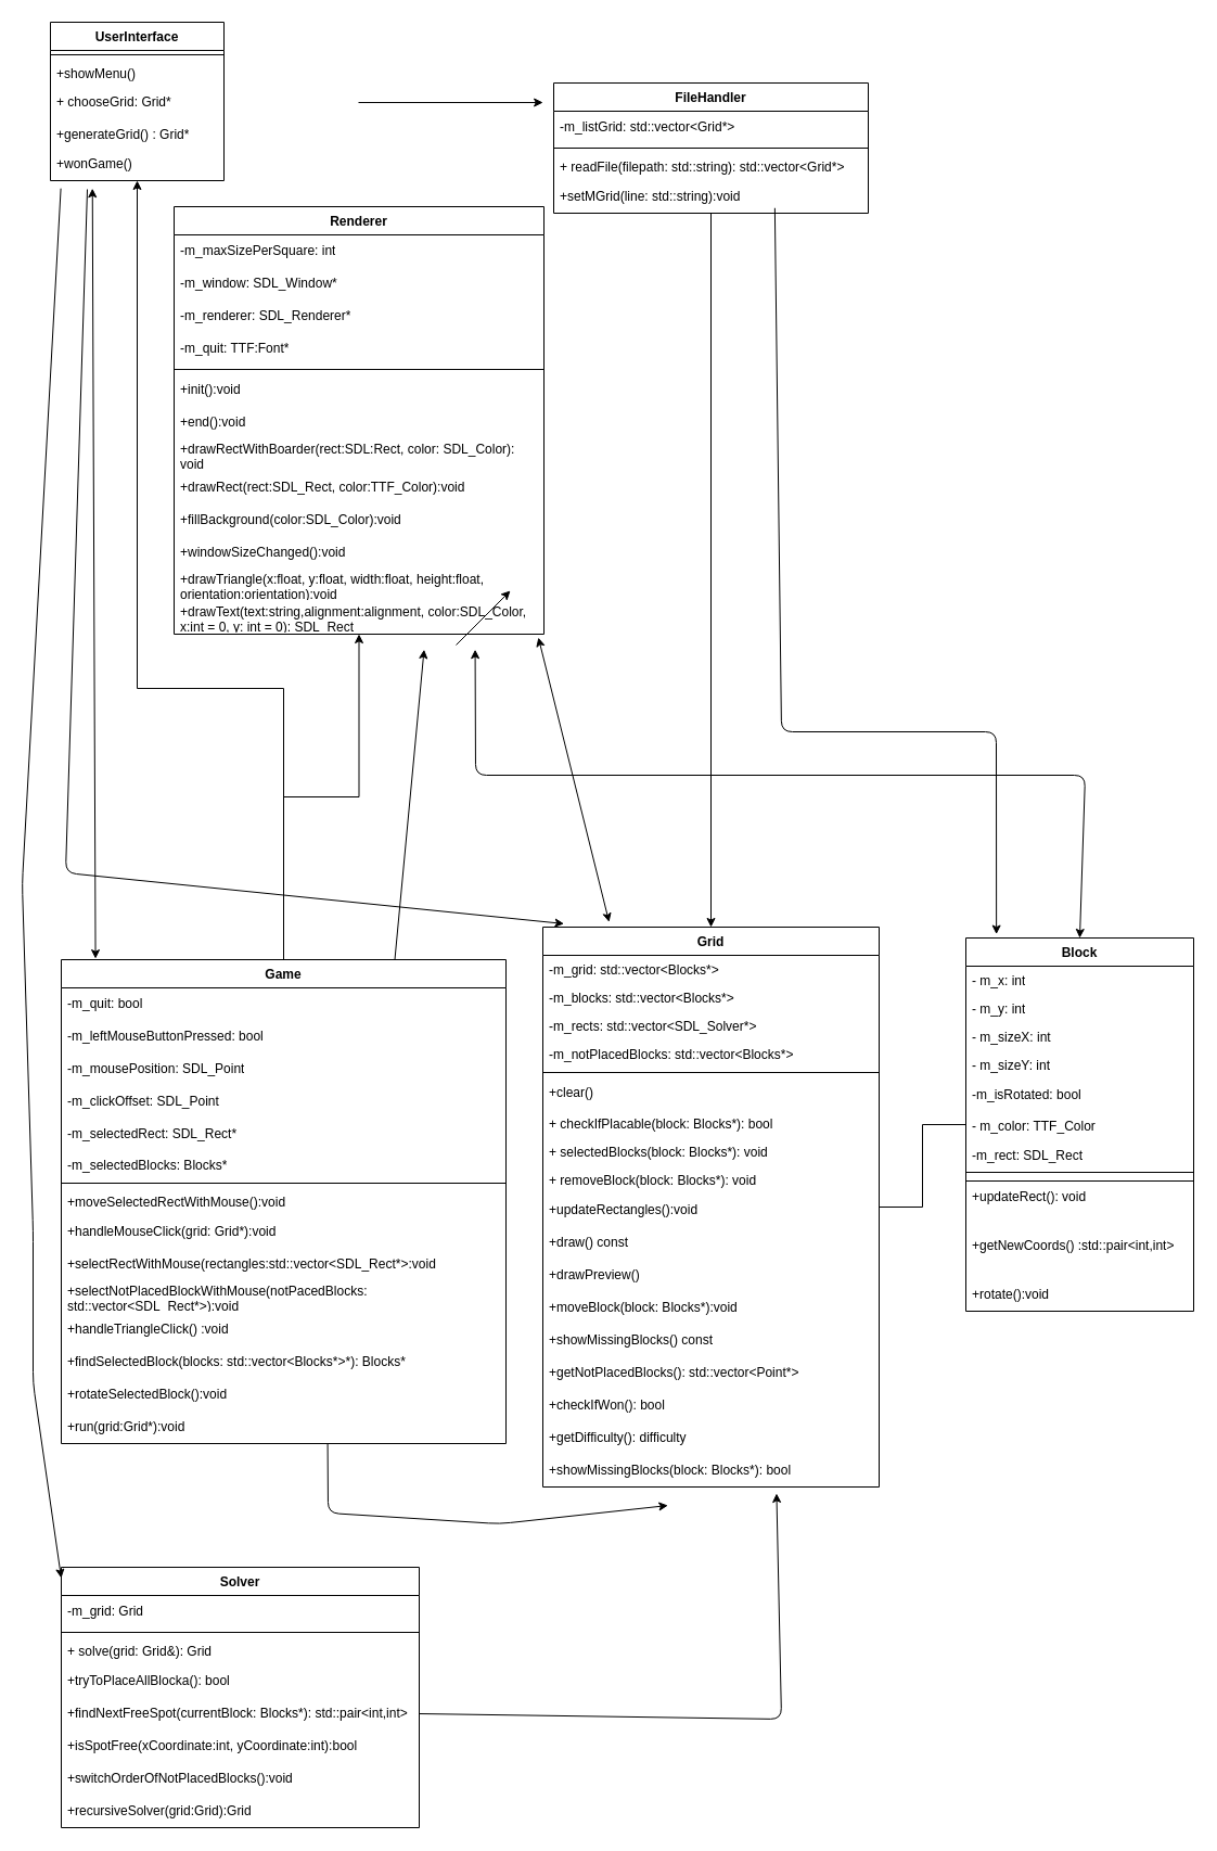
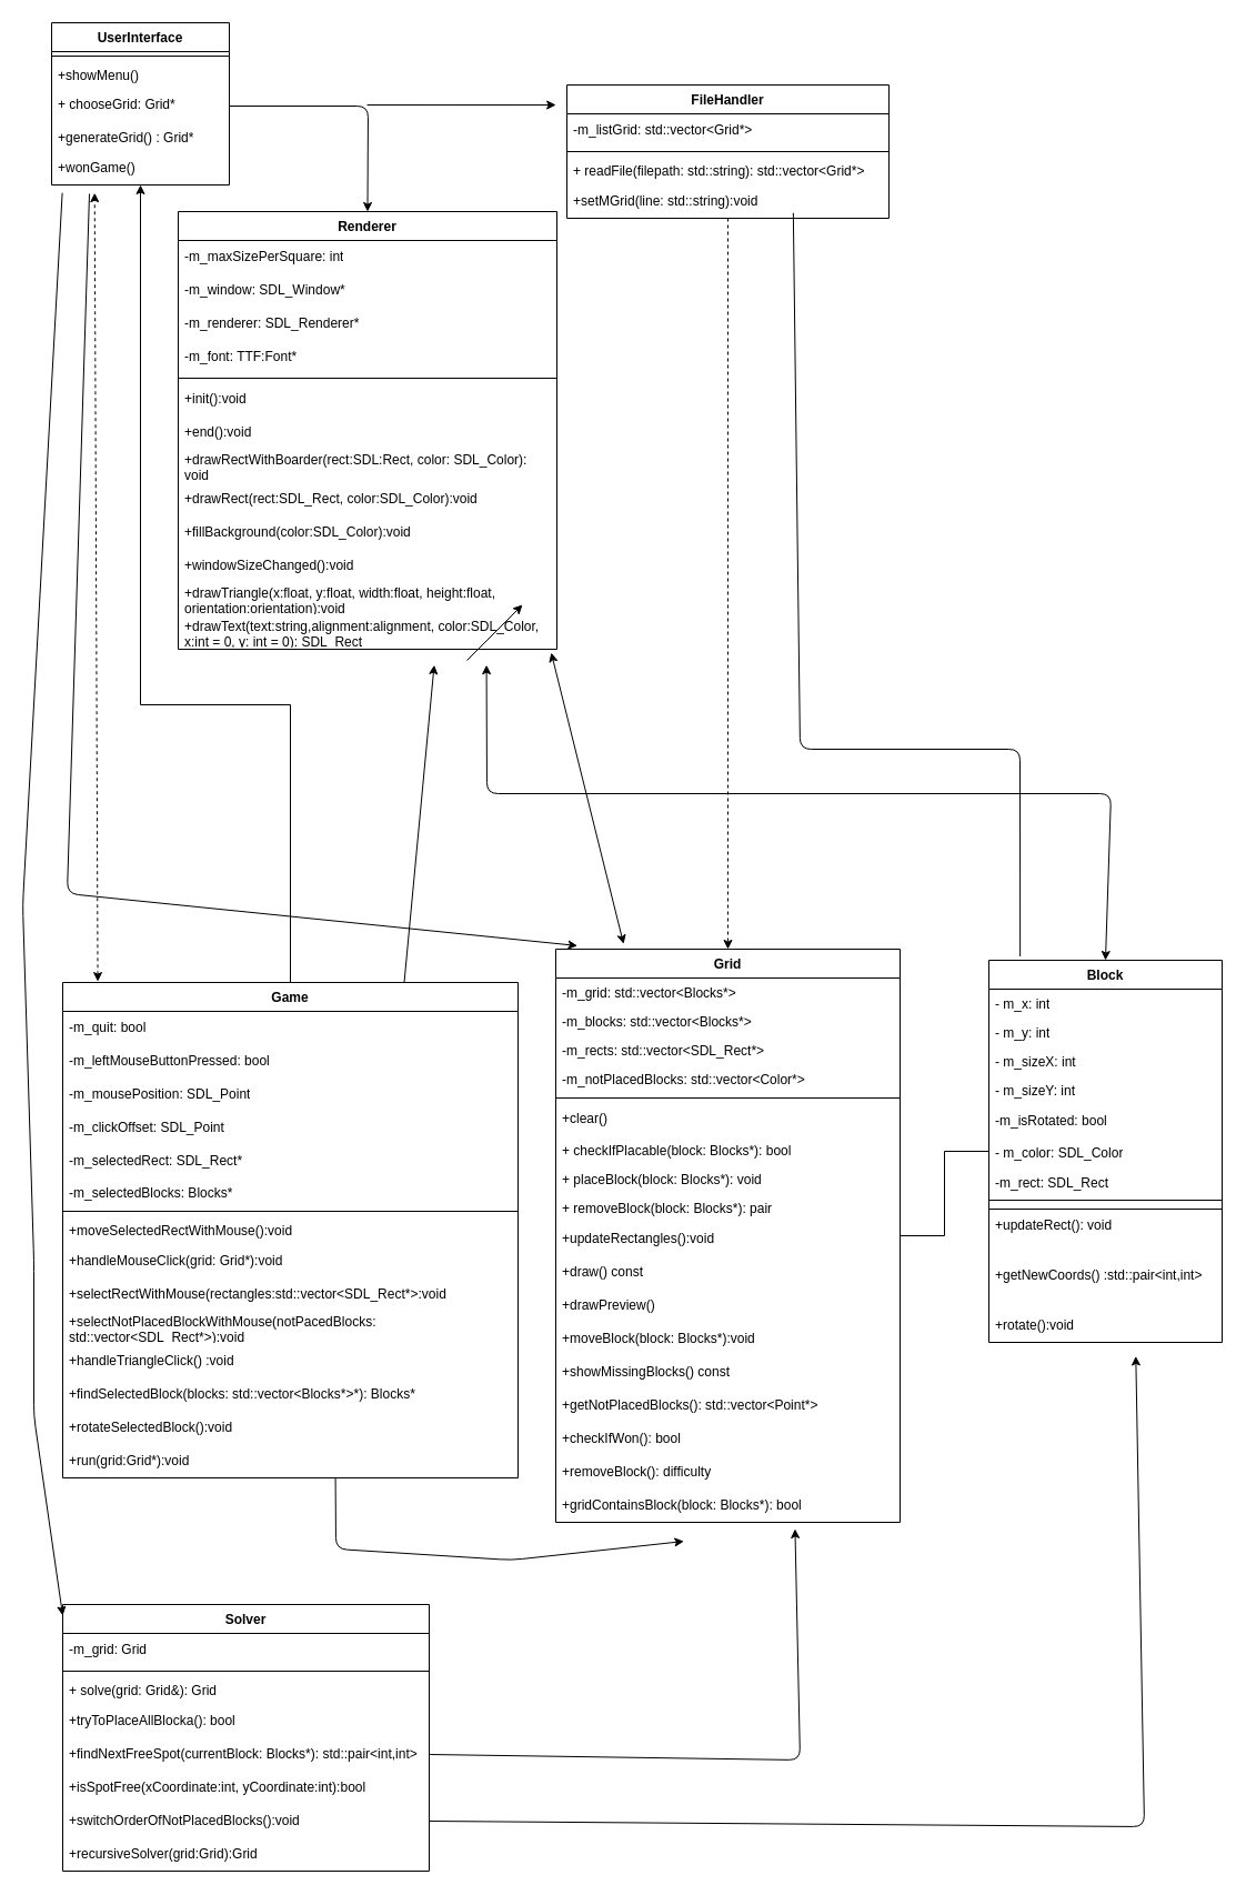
+ <mxCell id="96" style="edgeStyle=none;html=1;exitX=1;exitY=0.5;exitDx=0;exitDy=0;entryX=0.5;entryY=0;entryDx=0;entryDy=0;" edge="1" parent="1" source="64" target="73"><mxGeometry relative="1" as="geometry"><Array as="points"><mxPoint x="331" y="95" /></Array></mxGeometry></mxCell>
- <mxCell id="77" value="-m_quit: TTF:Font*" style="text;strokeColor=none;fillColor=none;align=left;verticalAlign=middle;spacingLeft=4;spacingRight=4;overflow=hidden;points=[[0,0.5],[1,0.5]];portConstraint=eastwest;rotatable=0;whiteSpace=wrap;html=1;strokeWidth=1;" vertex="1" parent="73"><mxGeometry y="116" width="341" height="30" as="geometry" /></mxCell>
+ <mxCell id="77" value="-m_font: TTF:Font*" style="text;strokeColor=none;fillColor=none;align=left;verticalAlign=middle;spacingLeft=4;spacingRight=4;overflow=hidden;points=[[0,0.5],[1,0.5]];portConstraint=eastwest;rotatable=0;whiteSpace=wrap;html=1;strokeWidth=1;" vertex="1" parent="73"><mxGeometry y="116" width="341" height="30" as="geometry" /></mxCell>
- <mxCell id="82" value="+drawRect(rect:SDL_Rect, color:TTF_Color):void" style="text;strokeColor=none;fillColor=none;align=left;verticalAlign=middle;spacingLeft=4;spacingRight=4;overflow=hidden;points=[[0,0.5],[1,0.5]];portConstraint=eastwest;rotatable=0;whiteSpace=wrap;html=1;strokeWidth=1;" vertex="1" parent="73"><mxGeometry y="244" width="341" height="30" as="geometry" /></mxCell>
+ <mxCell id="82" value="+drawRect(rect:SDL_Rect, color:SDL_Color):void" style="text;strokeColor=none;fillColor=none;align=left;verticalAlign=middle;spacingLeft=4;spacingRight=4;overflow=hidden;points=[[0,0.5],[1,0.5]];portConstraint=eastwest;rotatable=0;whiteSpace=wrap;html=1;strokeWidth=1;" vertex="1" parent="73"><mxGeometry y="244" width="341" height="30" as="geometry" /></mxCell>
- <mxCell id="67" style="edgeStyle=orthogonalEdgeStyle;rounded=0;orthogonalLoop=1;jettySize=auto;html=1;" parent="1" source="68" target="33" edge="1"><mxGeometry relative="1" as="geometry" /></mxCell>
+ <mxCell id="67" style="edgeStyle=orthogonalEdgeStyle;rounded=0;orthogonalLoop=1;jettySize=auto;html=1;dashed=1;" parent="1" source="68" target="33" edge="1"><mxGeometry relative="1" as="geometry" /></mxCell>
- <mxCell id="91" value="" style="endArrow=classic;startArrow=classic;html=1;exitX=0.077;exitY=-0.002;exitDx=0;exitDy=0;exitPerimeter=0;entryX=0.242;entryY=1.24;entryDx=0;entryDy=0;entryPerimeter=0;" edge="1" parent="1" source="4" target="66"><mxGeometry width="50" height="50" relative="1" as="geometry"><mxPoint x="620" y="544" as="sourcePoint" /><mxPoint x="670" y="494" as="targetPoint" /></mxGeometry></mxCell>
+ <mxCell id="91" value="" style="endArrow=classic;startArrow=classic;html=1;exitX=0.077;exitY=-0.002;exitDx=0;exitDy=0;exitPerimeter=0;entryX=0.242;entryY=1.24;entryDx=0;entryDy=0;entryPerimeter=0;dashed=1;" edge="1" parent="1" source="4" target="66"><mxGeometry width="50" height="50" relative="1" as="geometry"><mxPoint x="620" y="544" as="sourcePoint" /><mxPoint x="670" y="494" as="targetPoint" /></mxGeometry></mxCell>
- <mxCell id="2" style="edgeStyle=orthogonalEdgeStyle;rounded=0;orthogonalLoop=1;jettySize=auto;html=1;" parent="1" source="4" target="73" edge="1"><mxGeometry relative="1" as="geometry" /></mxCell>
- <mxCell id="88" value="" style="endArrow=classic;html=1;exitX=0.703;exitY=0.842;exitDx=0;exitDy=0;exitPerimeter=0;entryX=0.134;entryY=-0.01;entryDx=0;entryDy=0;entryPerimeter=0;" edge="1" parent="1" source="72" target="20"><mxGeometry width="50" height="50" relative="1" as="geometry"><mxPoint x="600" y="614" as="sourcePoint" /><mxPoint x="650" y="564" as="targetPoint" /><Array as="points"><mxPoint x="720" y="674" /><mxPoint x="918" y="674" /></Array></mxGeometry></mxCell>
+ <mxCell id="88" value="" style="endArrow=none;html=1;exitX=0.703;exitY=0.842;exitDx=0;exitDy=0;exitPerimeter=0;entryX=0.134;entryY=-0.01;entryDx=0;entryDy=0;entryPerimeter=0;" edge="1" parent="1" source="72" target="20"><mxGeometry width="50" height="50" relative="1" as="geometry"><mxPoint x="600" y="614" as="sourcePoint" /><mxPoint x="650" y="564" as="targetPoint" /><Array as="points"><mxPoint x="720" y="674" /><mxPoint x="918" y="674" /></Array></mxGeometry></mxCell>
- <mxCell id="36" value="-m_rects: std::vector&amp;lt;SDL_Solver*&amp;gt;" style="text;strokeColor=none;fillColor=none;align=left;verticalAlign=top;spacingLeft=4;spacingRight=4;overflow=hidden;rotatable=0;points=[[0,0.5],[1,0.5]];portConstraint=eastwest;whiteSpace=wrap;html=1;" parent="33" vertex="1"><mxGeometry y="78" width="310" height="26" as="geometry" /></mxCell>
+ <mxCell id="36" value="-m_rects: std::vector&amp;lt;SDL_Rect*&amp;gt;" style="text;strokeColor=none;fillColor=none;align=left;verticalAlign=top;spacingLeft=4;spacingRight=4;overflow=hidden;rotatable=0;points=[[0,0.5],[1,0.5]];portConstraint=eastwest;whiteSpace=wrap;html=1;" parent="33" vertex="1"><mxGeometry y="78" width="310" height="26" as="geometry" /></mxCell>
- <mxCell id="37" value="-m_notPlacedBlocks: std::vector&amp;lt;Blocks*&amp;gt;" style="text;strokeColor=none;fillColor=none;align=left;verticalAlign=top;spacingLeft=4;spacingRight=4;overflow=hidden;rotatable=0;points=[[0,0.5],[1,0.5]];portConstraint=eastwest;whiteSpace=wrap;html=1;" parent="33" vertex="1"><mxGeometry y="104" width="310" height="26" as="geometry" /></mxCell>
+ <mxCell id="37" value="-m_notPlacedBlocks: std::vector&amp;lt;Color*&amp;gt;" style="text;strokeColor=none;fillColor=none;align=left;verticalAlign=top;spacingLeft=4;spacingRight=4;overflow=hidden;rotatable=0;points=[[0,0.5],[1,0.5]];portConstraint=eastwest;whiteSpace=wrap;html=1;" parent="33" vertex="1"><mxGeometry y="104" width="310" height="26" as="geometry" /></mxCell>
- <mxCell id="26" value="- m_color: TTF_Color" style="text;strokeColor=none;fillColor=none;align=left;verticalAlign=top;spacingLeft=4;spacingRight=4;overflow=hidden;rotatable=0;points=[[0,0.5],[1,0.5]];portConstraint=eastwest;whiteSpace=wrap;html=1;" parent="20" vertex="1"><mxGeometry y="160" width="210" height="26" as="geometry" /></mxCell>
+ <mxCell id="26" value="- m_color: SDL_Color" style="text;strokeColor=none;fillColor=none;align=left;verticalAlign=top;spacingLeft=4;spacingRight=4;overflow=hidden;rotatable=0;points=[[0,0.5],[1,0.5]];portConstraint=eastwest;whiteSpace=wrap;html=1;" parent="20" vertex="1"><mxGeometry y="160" width="210" height="26" as="geometry" /></mxCell>
- <mxCell id="41" value="+ selectedBlocks(block: Blocks*): void" style="text;strokeColor=none;fillColor=none;align=left;verticalAlign=top;spacingLeft=4;spacingRight=4;overflow=hidden;rotatable=0;points=[[0,0.5],[1,0.5]];portConstraint=eastwest;whiteSpace=wrap;html=1;" parent="33" vertex="1"><mxGeometry y="194" width="310" height="26" as="geometry" /></mxCell>
+ <mxCell id="41" value="+ placeBlock(block: Blocks*): void" style="text;strokeColor=none;fillColor=none;align=left;verticalAlign=top;spacingLeft=4;spacingRight=4;overflow=hidden;rotatable=0;points=[[0,0.5],[1,0.5]];portConstraint=eastwest;whiteSpace=wrap;html=1;" parent="33" vertex="1"><mxGeometry y="194" width="310" height="26" as="geometry" /></mxCell>
- <mxCell id="42" value="+ removeBlock(block: Blocks*): void" style="text;strokeColor=none;fillColor=none;align=left;verticalAlign=top;spacingLeft=4;spacingRight=4;overflow=hidden;rotatable=0;points=[[0,0.5],[1,0.5]];portConstraint=eastwest;whiteSpace=wrap;html=1;" parent="33" vertex="1"><mxGeometry y="220" width="310" height="26" as="geometry" /></mxCell>
+ <mxCell id="42" value="+ removeBlock(block: Blocks*): pair" style="text;strokeColor=none;fillColor=none;align=left;verticalAlign=top;spacingLeft=4;spacingRight=4;overflow=hidden;rotatable=0;points=[[0,0.5],[1,0.5]];portConstraint=eastwest;whiteSpace=wrap;html=1;" parent="33" vertex="1"><mxGeometry y="220" width="310" height="26" as="geometry" /></mxCell>
- <mxCell id="50" value="+getDifficulty(): difficulty" style="text;strokeColor=none;fillColor=none;align=left;verticalAlign=middle;spacingLeft=4;spacingRight=4;overflow=hidden;points=[[0,0.5],[1,0.5]];portConstraint=eastwest;rotatable=0;whiteSpace=wrap;html=1;strokeWidth=1;" vertex="1" parent="33"><mxGeometry y="456" width="310" height="30" as="geometry" /></mxCell>
+ <mxCell id="50" value="+removeBlock(): difficulty" style="text;strokeColor=none;fillColor=none;align=left;verticalAlign=middle;spacingLeft=4;spacingRight=4;overflow=hidden;points=[[0,0.5],[1,0.5]];portConstraint=eastwest;rotatable=0;whiteSpace=wrap;html=1;strokeWidth=1;" vertex="1" parent="33"><mxGeometry y="456" width="310" height="30" as="geometry" /></mxCell>
- <mxCell id="51" value="+showMissingBlocks(block: Blocks*): bool" style="text;strokeColor=none;fillColor=none;align=left;verticalAlign=middle;spacingLeft=4;spacingRight=4;overflow=hidden;points=[[0,0.5],[1,0.5]];portConstraint=eastwest;rotatable=0;whiteSpace=wrap;html=1;strokeWidth=1;" vertex="1" parent="33"><mxGeometry y="486" width="310" height="30" as="geometry" /></mxCell>
+ <mxCell id="51" value="+gridContainsBlock(block: Blocks*): bool" style="text;strokeColor=none;fillColor=none;align=left;verticalAlign=middle;spacingLeft=4;spacingRight=4;overflow=hidden;points=[[0,0.5],[1,0.5]];portConstraint=eastwest;rotatable=0;whiteSpace=wrap;html=1;strokeWidth=1;" vertex="1" parent="33"><mxGeometry y="486" width="310" height="30" as="geometry" /></mxCell>
+ <mxCell id="94" value="" style="endArrow=classic;html=1;exitX=1;exitY=0.5;exitDx=0;exitDy=0;entryX=0.63;entryY=1.414;entryDx=0;entryDy=0;entryPerimeter=0;" edge="1" parent="1" source="59" target="31"><mxGeometry width="50" height="50" relative="1" as="geometry"><mxPoint x="640" y="1264" as="sourcePoint" /><mxPoint x="1040" y="1634" as="targetPoint" /><Array as="points"><mxPoint x="1030" y="1644" /></Array></mxGeometry></mxCell>
